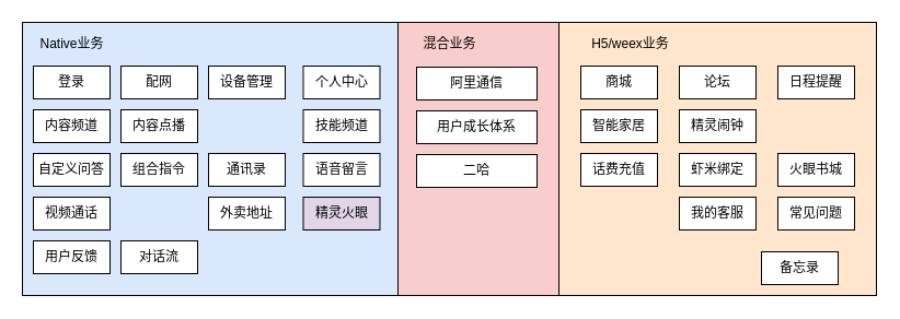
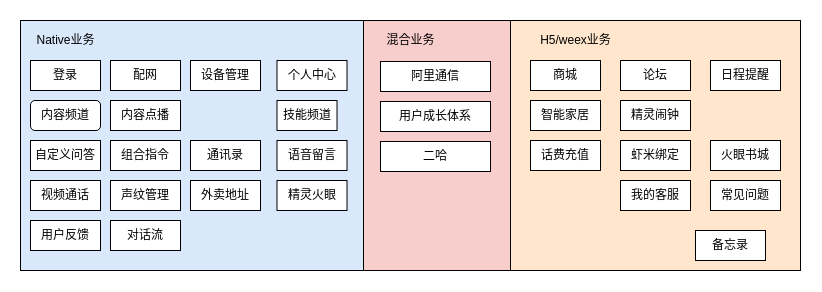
- <mxCell id="11" value="内容频道" style="rounded=0;whiteSpace=wrap;html=1;" vertex="1" parent="1"><mxGeometry x="30" y="100" width="70" height="30" as="geometry" /></mxCell>
+ <mxCell id="11" value="内容频道" style="whiteSpace=wrap;html=1;rounded=1;" vertex="1" parent="1"><mxGeometry x="30" y="100" width="70" height="30" as="geometry" /></mxCell>
- <mxCell id="14" value="技能频道" style="rounded=0;whiteSpace=wrap;html=1;" vertex="1" parent="1"><mxGeometry x="276.5" y="100" width="70" height="30" as="geometry" /></mxCell>
+ <mxCell id="14" value="技能频道" style="rounded=0;whiteSpace=wrap;html=1;" vertex="1" parent="1"><mxGeometry x="276.5" y="100" width="60" height="30" as="geometry" /></mxCell>
+ <mxCell id="28" value="声纹管理" style="rounded=0;whiteSpace=wrap;html=1;" vertex="1" parent="1"><mxGeometry x="110" y="180" width="70" height="30" as="geometry" /></mxCell>
- <mxCell id="34" value="精灵火眼" style="rounded=0;whiteSpace=wrap;html=1;fillColor=#e1d5e7;" vertex="1" parent="1"><mxGeometry x="276.5" y="180" width="70" height="30" as="geometry" /></mxCell>
+ <mxCell id="34" value="精灵火眼" style="rounded=0;whiteSpace=wrap;html=1;" vertex="1" parent="1"><mxGeometry x="276.5" y="180" width="70" height="30" as="geometry" /></mxCell>
